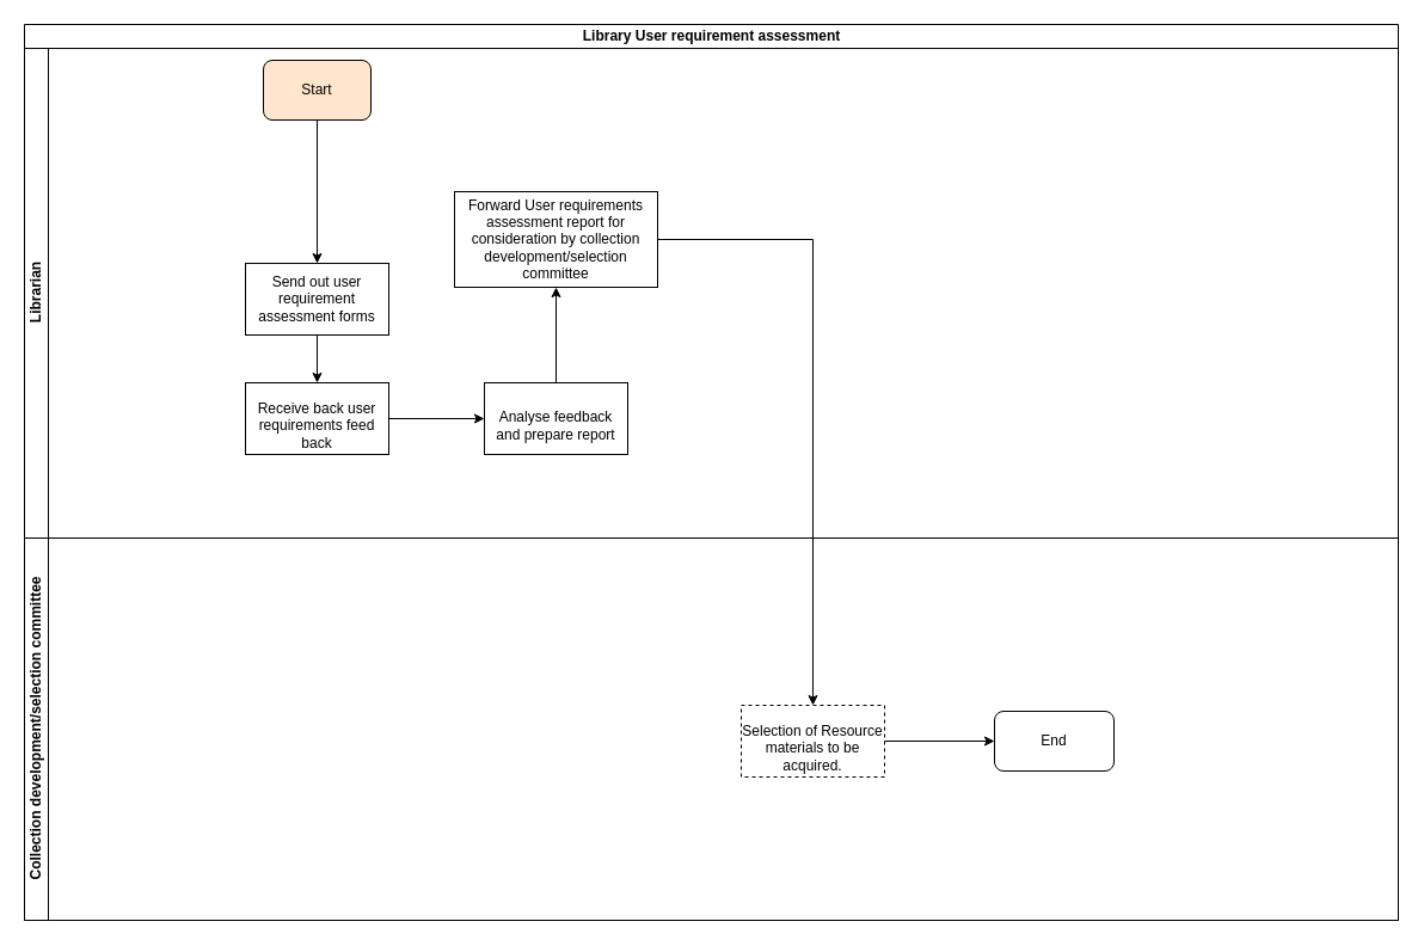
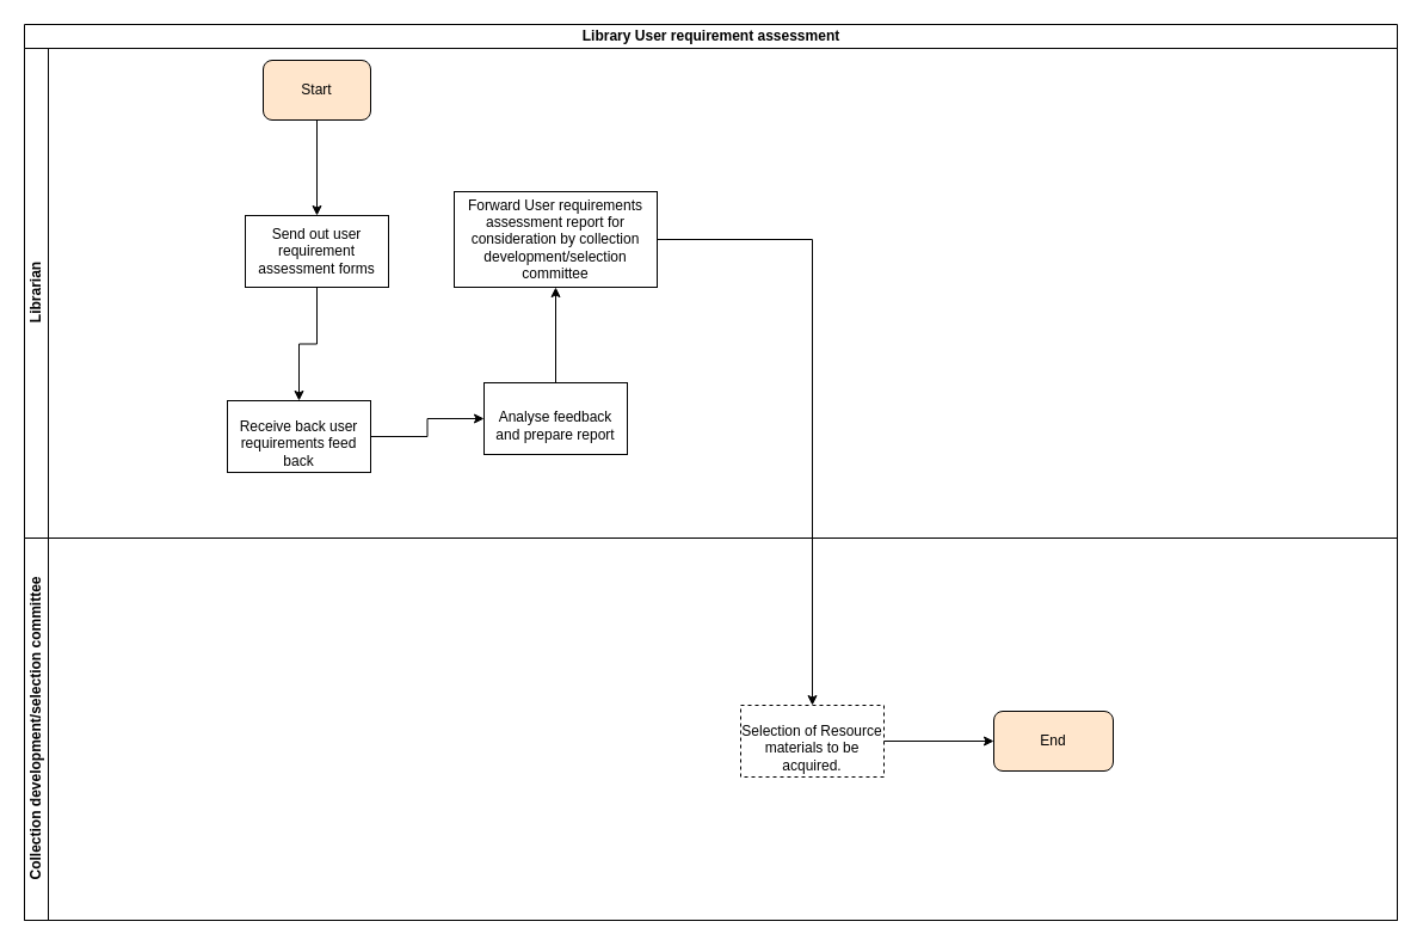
- <mxCell id="5" value="Send out user requirement assessment forms &lt;br&gt;" style="rounded=0;whiteSpace=wrap;html=1;" vertex="1" parent="3"><mxGeometry x="185" y="180" width="120" height="60" as="geometry" /></mxCell>
+ <mxCell id="5" value="Send out user requirement assessment forms &lt;br&gt;" style="rounded=0;whiteSpace=wrap;html=1;" vertex="1" parent="3"><mxGeometry x="185" y="140" width="120" height="60" as="geometry" /></mxCell>
- <mxCell id="12" value="&lt;p class=&quot;western&quot; style=&quot;margin-bottom: 0in&quot; lang=&quot;en-GB&quot;&gt;&lt;br/&gt;Receive back user requirements feed back&lt;/p&gt;&lt;br/&gt;" style="whiteSpace=wrap;html=1;rounded=0;" vertex="1" parent="1"><mxGeometry x="205" y="320" width="120" height="60" as="geometry" /></mxCell>
+ <mxCell id="12" value="&lt;p class=&quot;western&quot; style=&quot;margin-bottom: 0in&quot; lang=&quot;en-GB&quot;&gt;&lt;br/&gt;Receive back user requirements feed back&lt;/p&gt;&lt;br/&gt;" style="whiteSpace=wrap;html=1;rounded=0;" vertex="1" parent="1"><mxGeometry x="190" y="335" width="120" height="60" as="geometry" /></mxCell>
- <mxCell id="9" value="End" style="rounded=1;whiteSpace=wrap;html=1;" vertex="1" parent="7"><mxGeometry x="812" y="145" width="100" height="50" as="geometry" /></mxCell>
+ <mxCell id="9" value="End" style="rounded=1;whiteSpace=wrap;html=1;fillColor=#ffe6cc;" vertex="1" parent="7"><mxGeometry x="812" y="145" width="100" height="50" as="geometry" /></mxCell>
